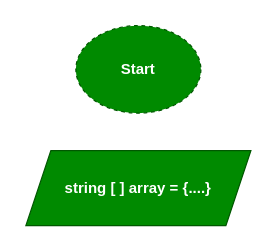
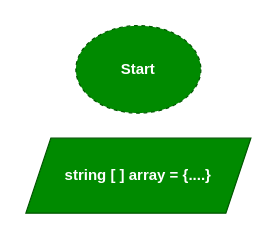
- <mxCell id="3" value="string [ ] array = {....}" style="shape=parallelogram;perimeter=parallelogramPerimeter;whiteSpace=wrap;html=1;fixedSize=1;fillStyle=auto;fillColor=#008a00;fontColor=#ffffff;strokeColor=#005700;fontStyle=1" vertex="1" parent="1"><mxGeometry x="20" y="120" width="180" height="60" as="geometry" /></mxCell>
+ <mxCell id="3" value="string [ ] array = {....}" style="shape=parallelogram;perimeter=parallelogramPerimeter;whiteSpace=wrap;html=1;fixedSize=1;fillStyle=auto;fillColor=#008a00;fontColor=#ffffff;strokeColor=#005700;fontStyle=1" vertex="1" parent="1"><mxGeometry x="20" y="110" width="180" height="60" as="geometry" /></mxCell>
